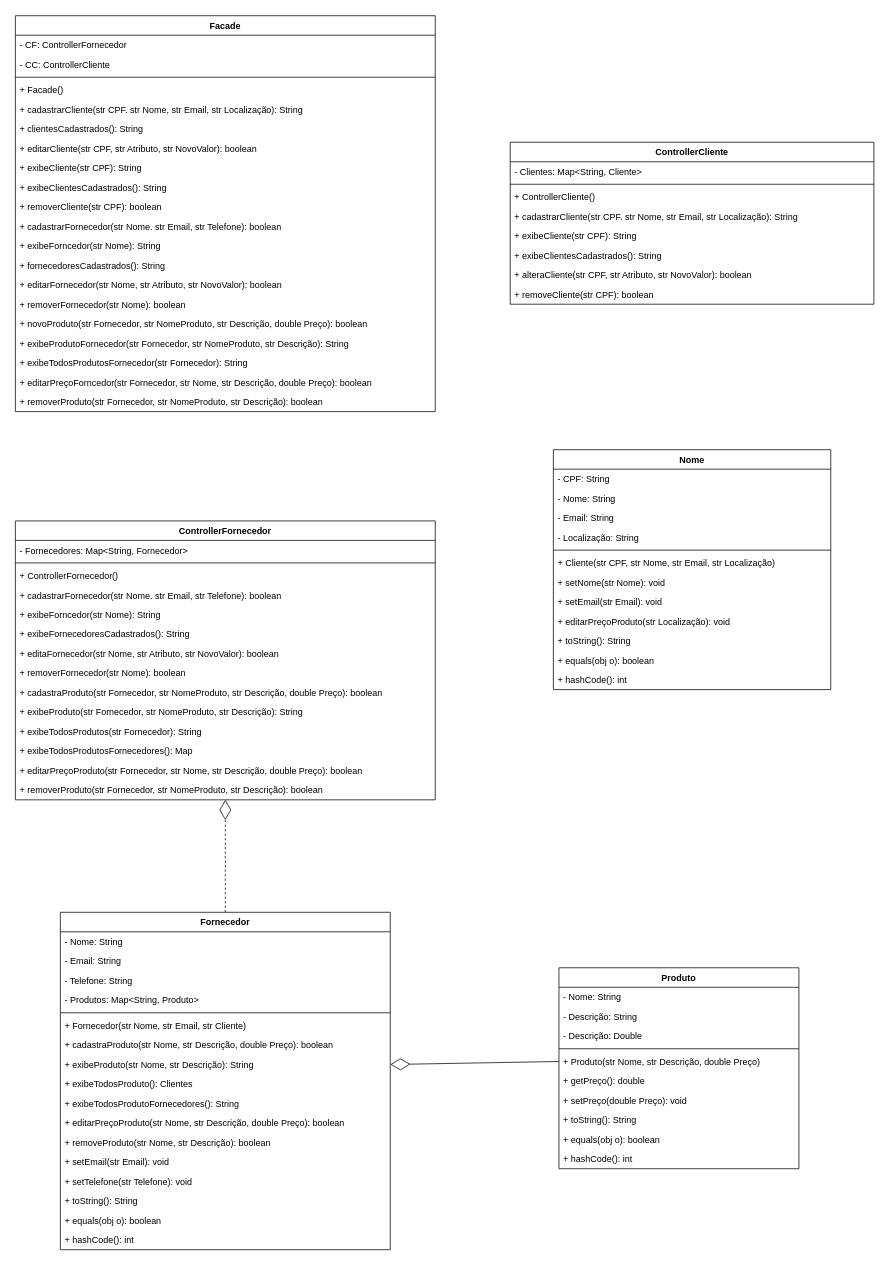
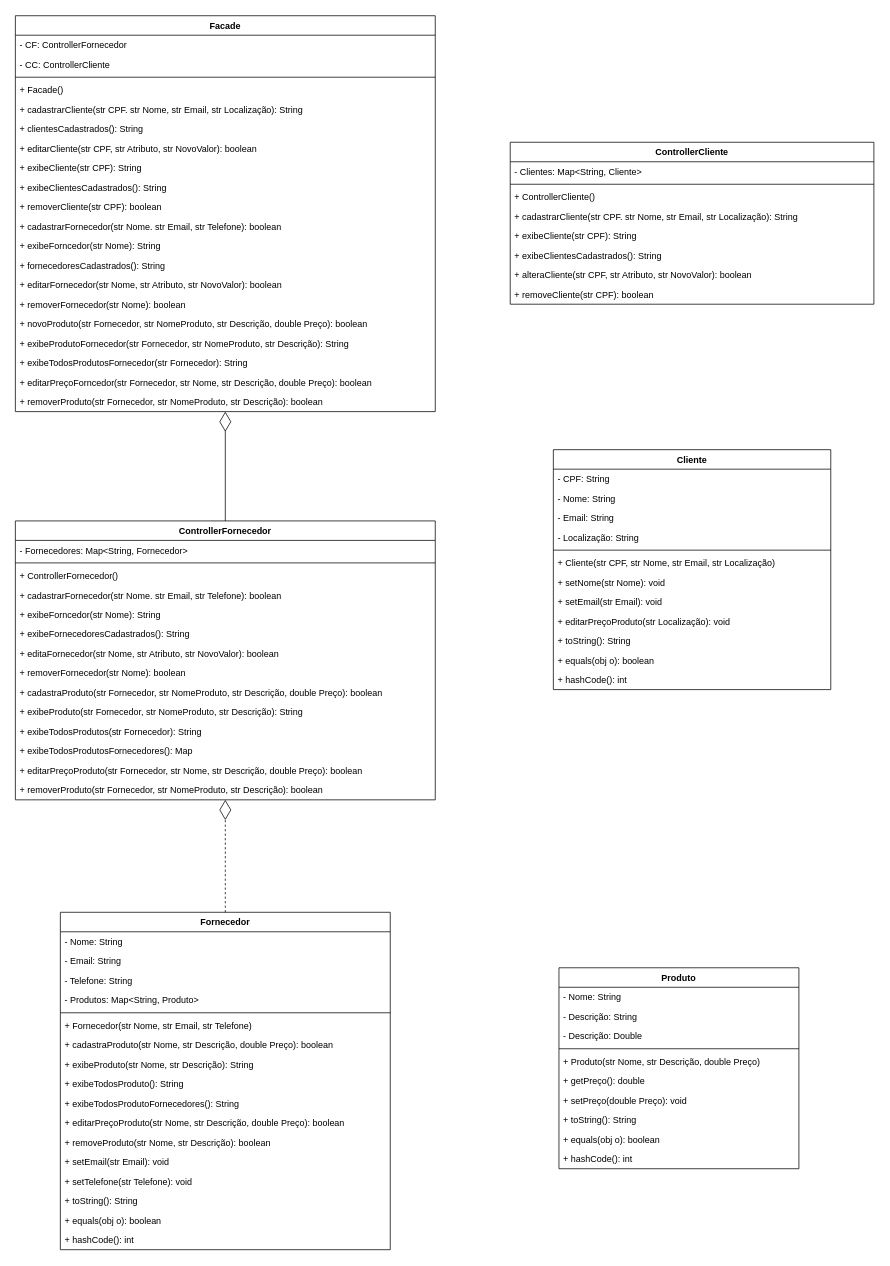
- <mxCell id="17" value="Nome" style="swimlane;fontStyle=1;align=center;verticalAlign=top;childLayout=stackLayout;horizontal=1;startSize=26;horizontalStack=0;resizeParent=1;resizeParentMax=0;resizeLast=0;collapsible=1;marginBottom=0;" parent="1" vertex="1"><mxGeometry x="737.5" y="599" width="370" height="320" as="geometry" /></mxCell>
+ <mxCell id="17" value="Cliente" style="swimlane;fontStyle=1;align=center;verticalAlign=top;childLayout=stackLayout;horizontal=1;startSize=26;horizontalStack=0;resizeParent=1;resizeParentMax=0;resizeLast=0;collapsible=1;marginBottom=0;" parent="1" vertex="1"><mxGeometry x="737.5" y="599" width="370" height="320" as="geometry" /></mxCell>
+ <mxCell id="82" value="" style="endArrow=diamondThin;endFill=0;endSize=24;html=1;" parent="1" source="2" target="61" edge="1"><mxGeometry width="160" relative="1" as="geometry"><mxPoint x="284" y="649" as="sourcePoint" /><mxPoint x="380" y="579" as="targetPoint" /></mxGeometry></mxCell>
- <mxCell id="47" value="+ Fornecedor(str Nome, str Email, str Cliente)" style="text;strokeColor=none;fillColor=none;align=left;verticalAlign=top;spacingLeft=4;spacingRight=4;overflow=hidden;rotatable=0;points=[[0,0.5],[1,0.5]];portConstraint=eastwest;" parent="41" vertex="1"><mxGeometry y="138" width="440" height="26" as="geometry" /></mxCell>
+ <mxCell id="47" value="+ Fornecedor(str Nome, str Email, str Telefone)" style="text;strokeColor=none;fillColor=none;align=left;verticalAlign=top;spacingLeft=4;spacingRight=4;overflow=hidden;rotatable=0;points=[[0,0.5],[1,0.5]];portConstraint=eastwest;" parent="41" vertex="1"><mxGeometry y="138" width="440" height="26" as="geometry" /></mxCell>
- <mxCell id="59" value="" style="endArrow=diamondThin;endFill=0;endSize=24;html=1;exitX=0;exitY=0.5;exitDx=0;exitDy=0;entryX=1;entryY=0.5;entryDx=0;entryDy=0;" parent="1" source="35" target="49" edge="1"><mxGeometry width="160" relative="1" as="geometry"><mxPoint x="490" y="1419" as="sourcePoint" /><mxPoint x="650" y="1419" as="targetPoint" /></mxGeometry></mxCell>
- <mxCell id="50" value="+ exibeTodosProduto(): Clientes" style="text;strokeColor=none;fillColor=none;align=left;verticalAlign=top;spacingLeft=4;spacingRight=4;overflow=hidden;rotatable=0;points=[[0,0.5],[1,0.5]];portConstraint=eastwest;" parent="41" vertex="1"><mxGeometry y="216" width="440" height="26" as="geometry" /></mxCell>
+ <mxCell id="50" value="+ exibeTodosProduto(): String" style="text;strokeColor=none;fillColor=none;align=left;verticalAlign=top;spacingLeft=4;spacingRight=4;overflow=hidden;rotatable=0;points=[[0,0.5],[1,0.5]];portConstraint=eastwest;" parent="41" vertex="1"><mxGeometry y="216" width="440" height="26" as="geometry" /></mxCell>
